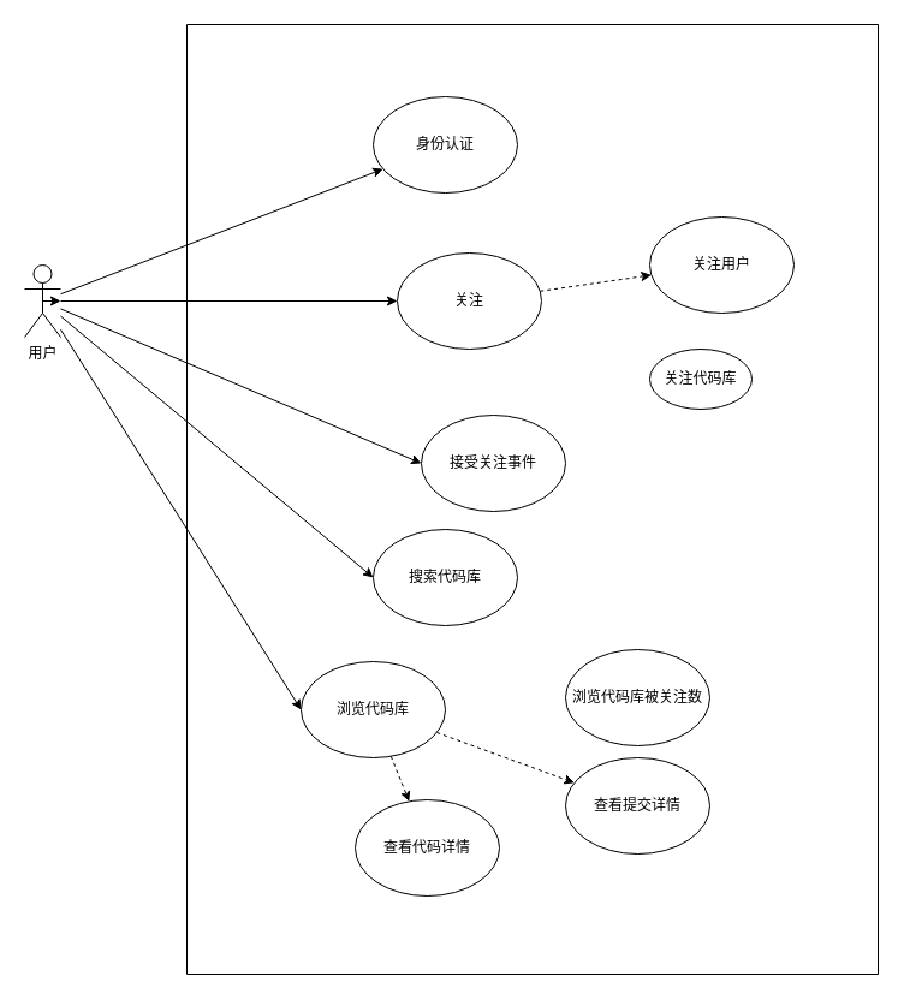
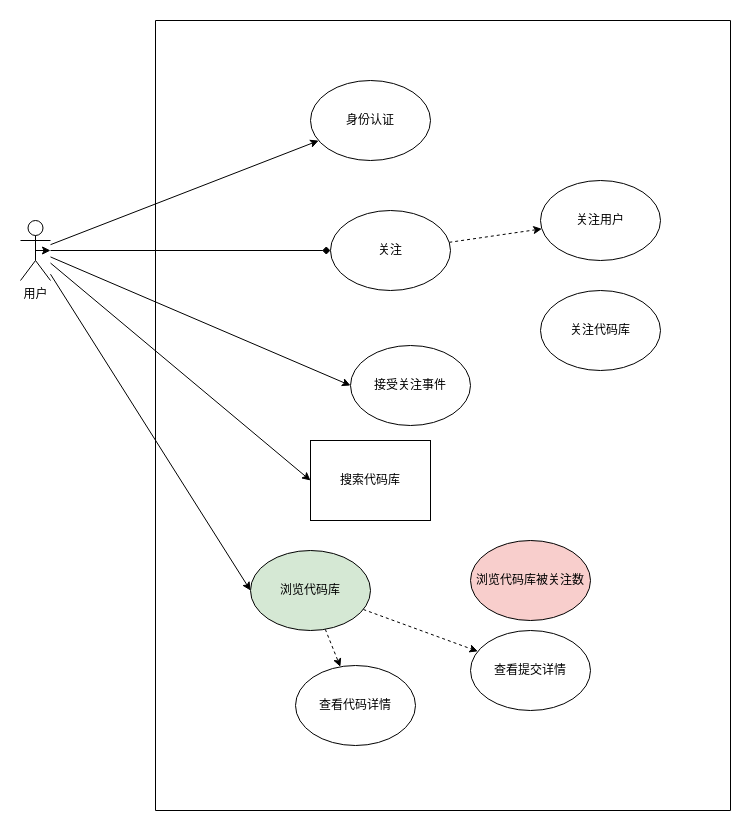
- <mxCell id="3" style="edgeStyle=none;rounded=0;orthogonalLoop=1;jettySize=auto;html=1;" edge="1" parent="1" source="7" target="10"><mxGeometry relative="1" as="geometry" /></mxCell>
+ <mxCell id="3" style="edgeStyle=none;rounded=0;orthogonalLoop=1;jettySize=auto;html=1;endArrow=diamond;" edge="1" parent="1" source="7" target="10"><mxGeometry relative="1" as="geometry" /></mxCell>
- <mxCell id="14" value="关注代码库" style="ellipse;whiteSpace=wrap;html=1;" vertex="1" parent="8"><mxGeometry x="385" y="270" width="85" height="50" as="geometry" /></mxCell>
+ <mxCell id="14" value="关注代码库" style="ellipse;whiteSpace=wrap;html=1;" vertex="1" parent="8"><mxGeometry x="385" y="270" width="120" height="80" as="geometry" /></mxCell>
- <mxCell id="15" value="搜索代码库" style="ellipse;whiteSpace=wrap;html=1;" vertex="1" parent="8"><mxGeometry x="155" y="420" width="120" height="80" as="geometry" /></mxCell>
+ <mxCell id="15" value="搜索代码库" style="whiteSpace=wrap;html=1;rounded=0;" vertex="1" parent="8"><mxGeometry x="155" y="420" width="120" height="80" as="geometry" /></mxCell>
- <mxCell id="19" value="浏览代码库被关注数" style="ellipse;whiteSpace=wrap;html=1;" vertex="1" parent="8"><mxGeometry x="315" y="520" width="120" height="80" as="geometry" /></mxCell>
+ <mxCell id="19" value="浏览代码库被关注数" style="ellipse;whiteSpace=wrap;html=1;fillColor=#f8cecc;" vertex="1" parent="8"><mxGeometry x="315" y="520" width="120" height="80" as="geometry" /></mxCell>
- <mxCell id="18" value="浏览代码库" style="ellipse;whiteSpace=wrap;html=1;" vertex="1" parent="8"><mxGeometry x="95" y="530" width="120" height="80" as="geometry" /></mxCell>
+ <mxCell id="18" value="浏览代码库" style="ellipse;whiteSpace=wrap;html=1;fillColor=#d5e8d4;" vertex="1" parent="8"><mxGeometry x="95" y="530" width="120" height="80" as="geometry" /></mxCell>
